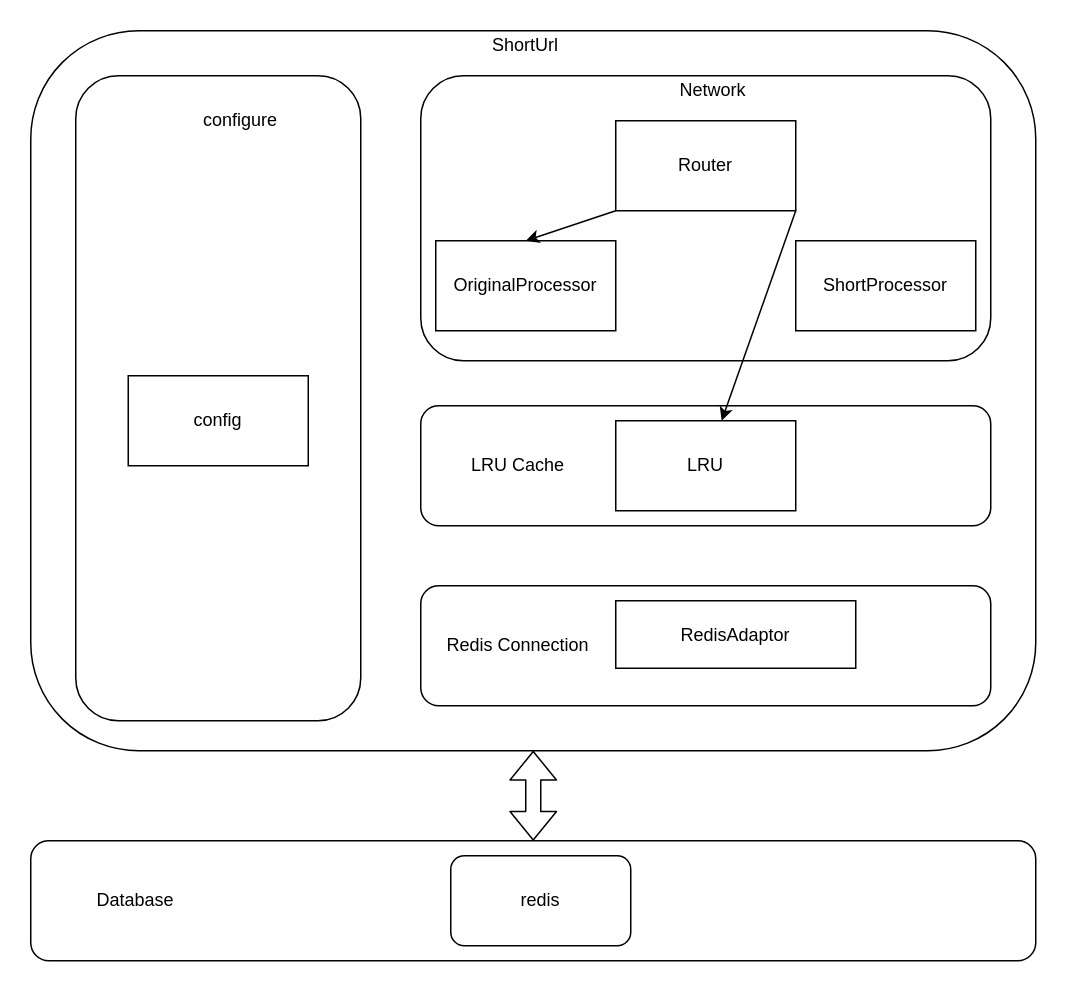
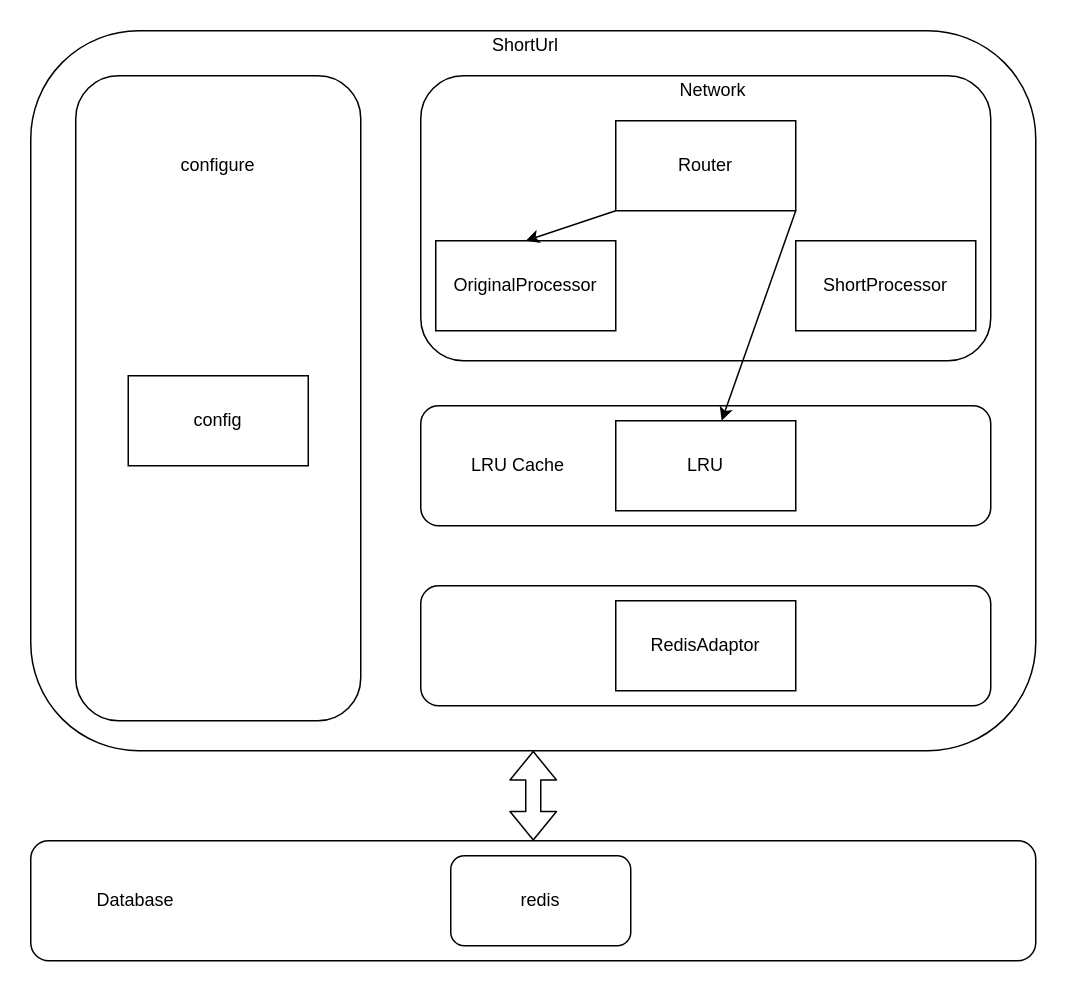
- <mxCell id="20" value="configure" style="text;html=1;strokeColor=none;fillColor=none;align=center;verticalAlign=middle;whiteSpace=wrap;rounded=0;" vertex="1" parent="1"><mxGeometry x="140" y="70" width="40" height="20" as="geometry" /></mxCell>
+ <mxCell id="20" value="configure" style="text;html=1;strokeColor=none;fillColor=none;align=center;verticalAlign=middle;whiteSpace=wrap;rounded=0;" vertex="1" parent="1"><mxGeometry x="125" y="100" width="40" height="20" as="geometry" /></mxCell>
- <mxCell id="12" value="RedisAdaptor" style="rounded=0;whiteSpace=wrap;html=1;" vertex="1" parent="1"><mxGeometry x="410" y="400" width="160" height="45" as="geometry" /></mxCell>
+ <mxCell id="12" value="RedisAdaptor" style="rounded=0;whiteSpace=wrap;html=1;" vertex="1" parent="1"><mxGeometry x="410" y="400" width="120" height="60" as="geometry" /></mxCell>
- <mxCell id="23" value="Redis Connection" style="text;html=1;strokeColor=none;fillColor=none;align=center;verticalAlign=middle;whiteSpace=wrap;rounded=0;" vertex="1" parent="1"><mxGeometry x="295" y="420" width="100" height="20" as="geometry" /></mxCell>
